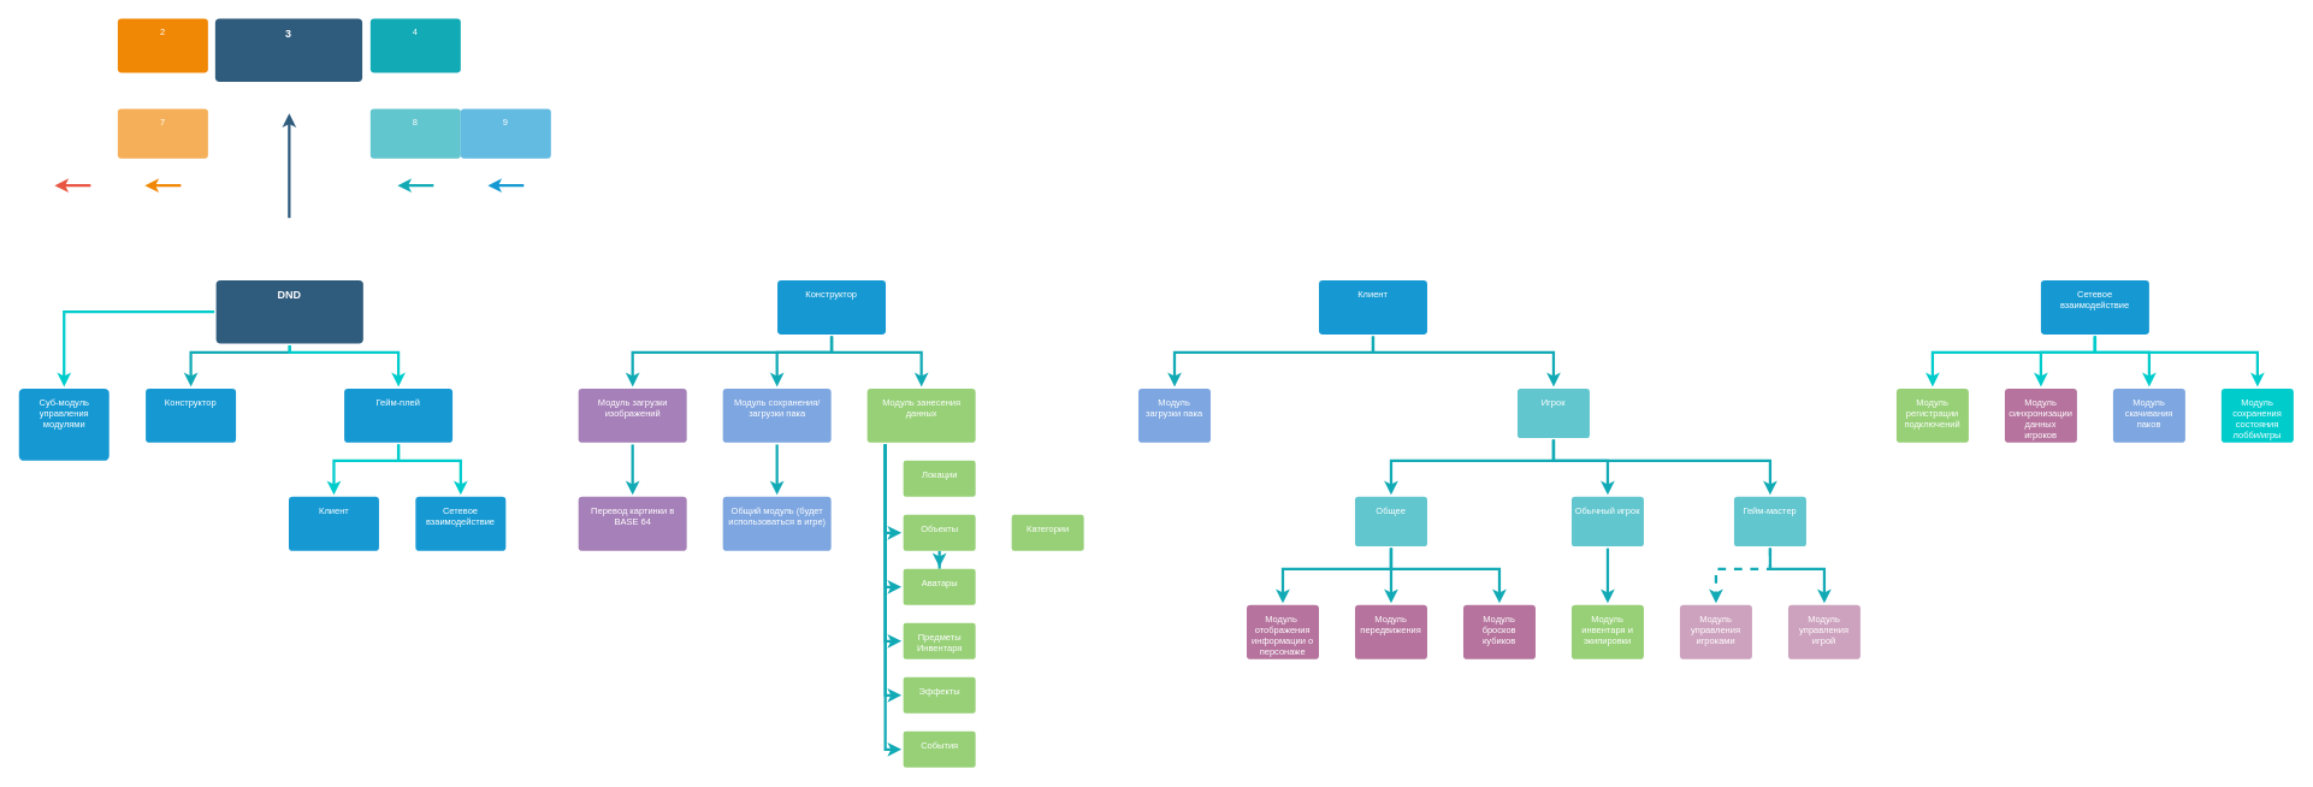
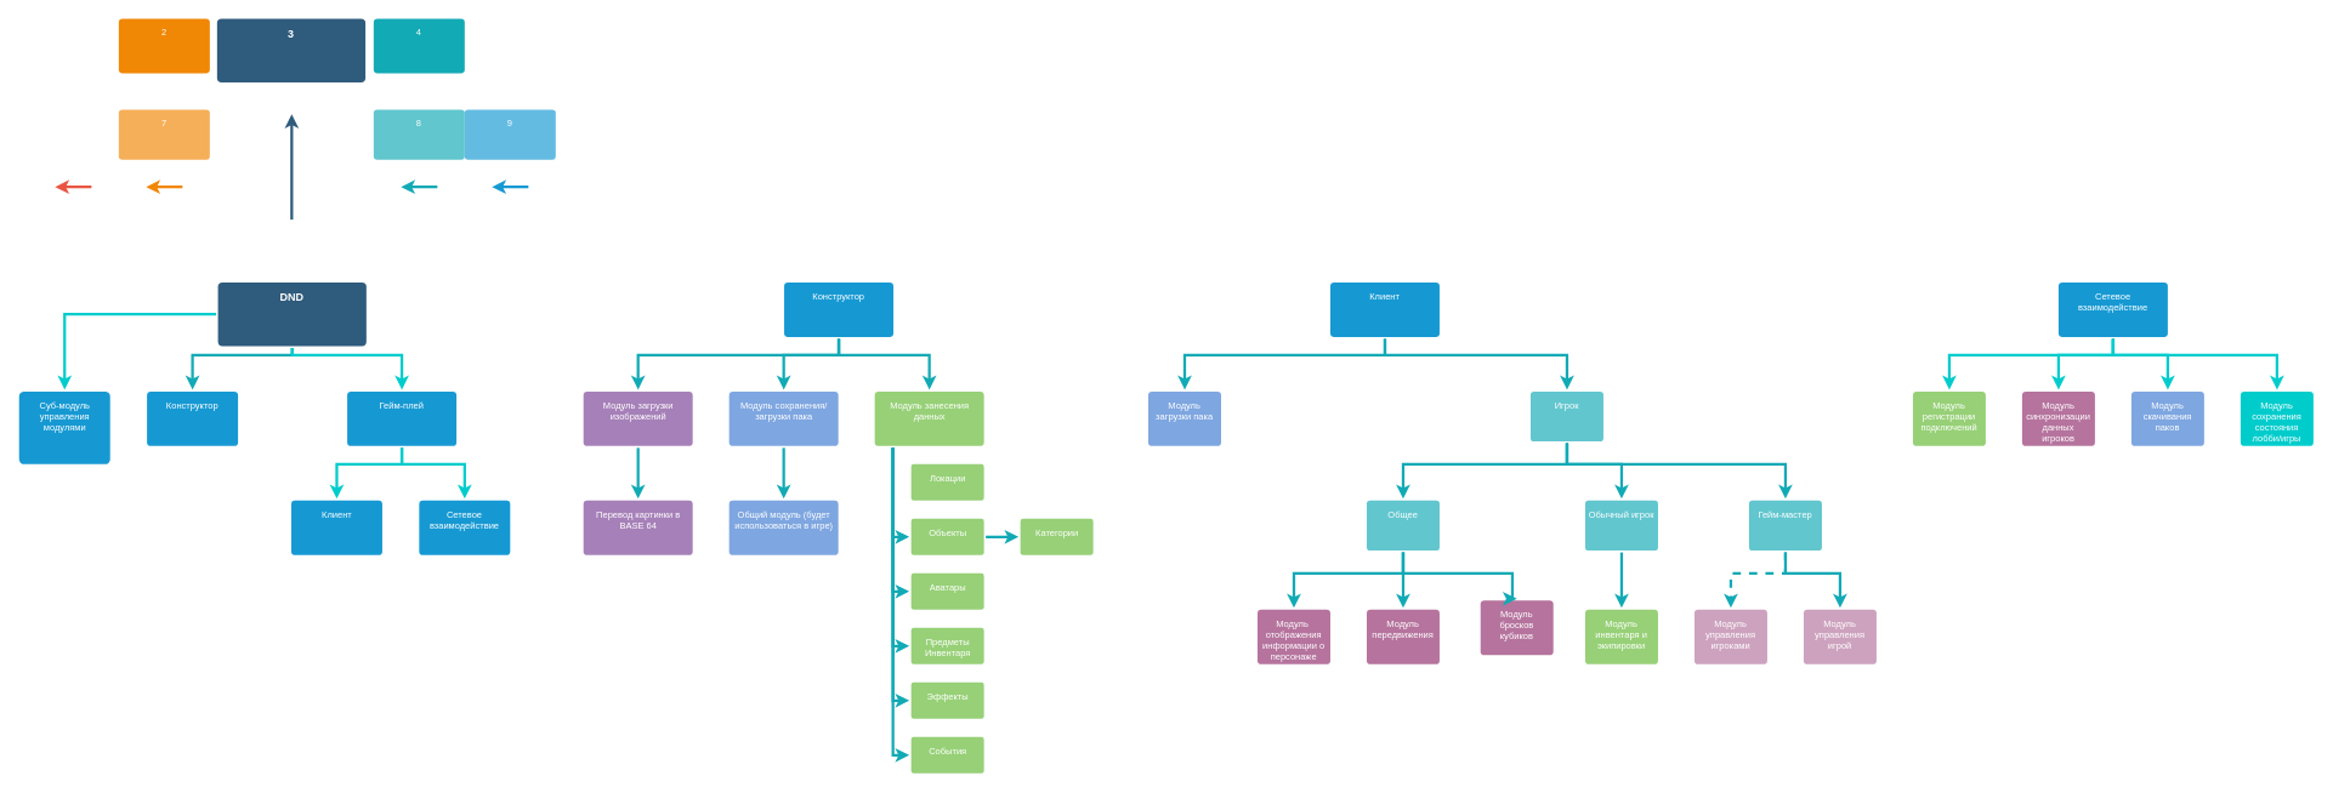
- <mxCell id="37" style="edgeStyle=orthogonalEdgeStyle;rounded=0;orthogonalLoop=1;jettySize=auto;html=1;strokeColor=#12AAB5;strokeWidth=3;" edge="1" parent="1" source="38" target="39"><mxGeometry relative="1" as="geometry" /></mxCell>
+ <mxCell id="37" style="edgeStyle=orthogonalEdgeStyle;rounded=0;orthogonalLoop=1;jettySize=auto;html=1;entryX=0;entryY=0.5;entryDx=0;entryDy=0;strokeColor=#12AAB5;strokeWidth=3;" edge="1" parent="1" source="38" target="43"><mxGeometry relative="1" as="geometry" /></mxCell>
- <mxCell id="54" value="Модуль бросков кубиков" style="rounded=1;whiteSpace=wrap;html=1;shadow=0;labelBackgroundColor=none;strokeColor=none;strokeWidth=3;fillColor=#B5739D;fontFamily=Helvetica;fontSize=10;fontColor=#FFFFFF;align=center;spacing=5;fontStyle=0;arcSize=7;perimeterSpacing=2;verticalAlign=top;" vertex="1" parent="1"><mxGeometry x="1621" y="670" width="80" height="60" as="geometry" /></mxCell>
+ <mxCell id="54" value="Модуль бросков кубиков" style="rounded=1;whiteSpace=wrap;html=1;shadow=0;labelBackgroundColor=none;strokeColor=none;strokeWidth=3;fillColor=#B5739D;fontFamily=Helvetica;fontSize=10;fontColor=#FFFFFF;align=center;spacing=5;fontStyle=0;arcSize=7;perimeterSpacing=2;verticalAlign=top;" vertex="1" parent="1"><mxGeometry x="1626" y="660" width="80" height="60" as="geometry" /></mxCell>
